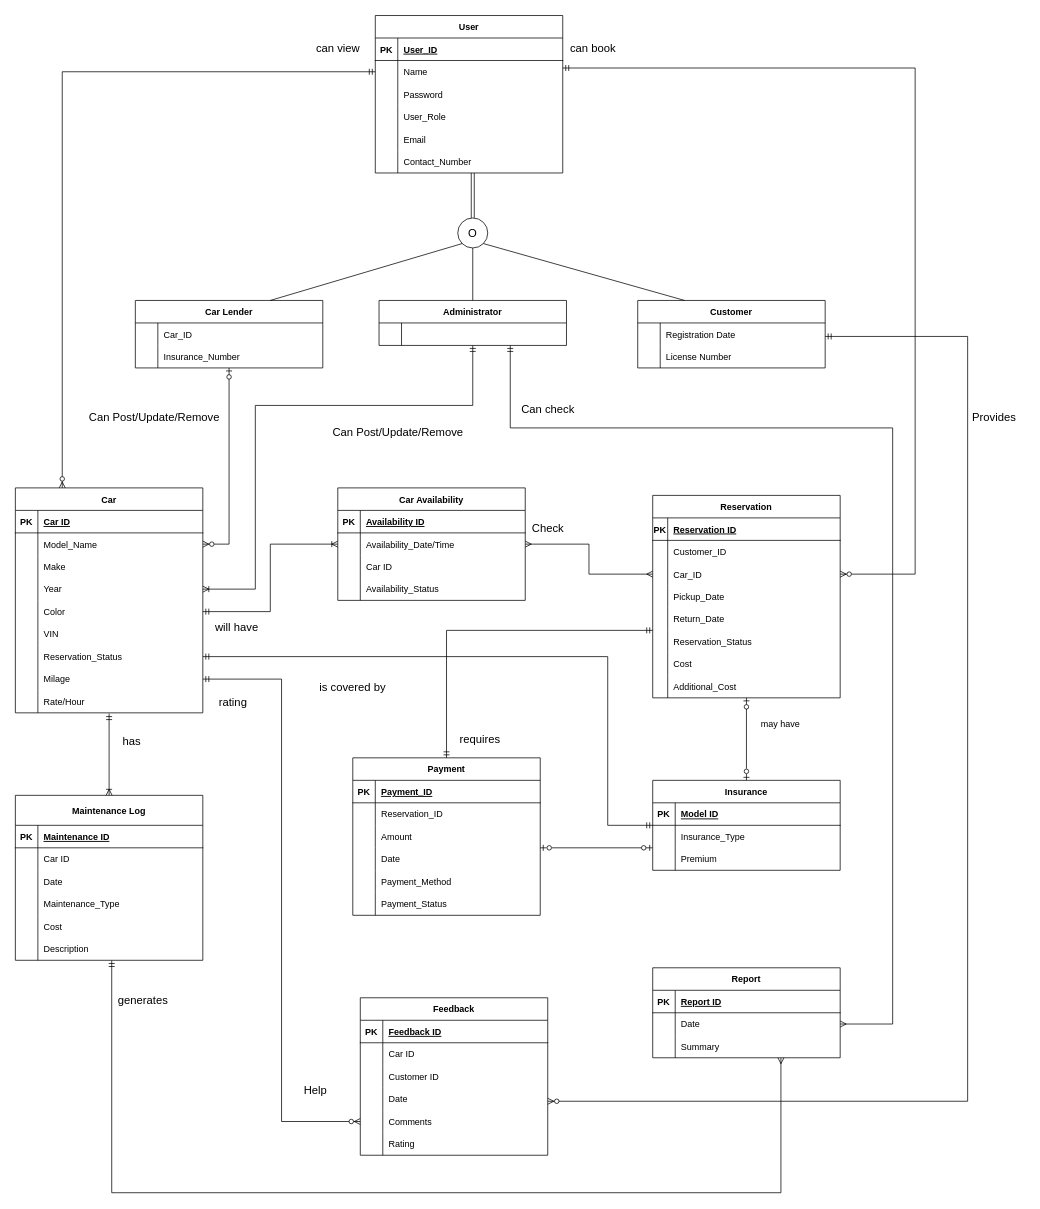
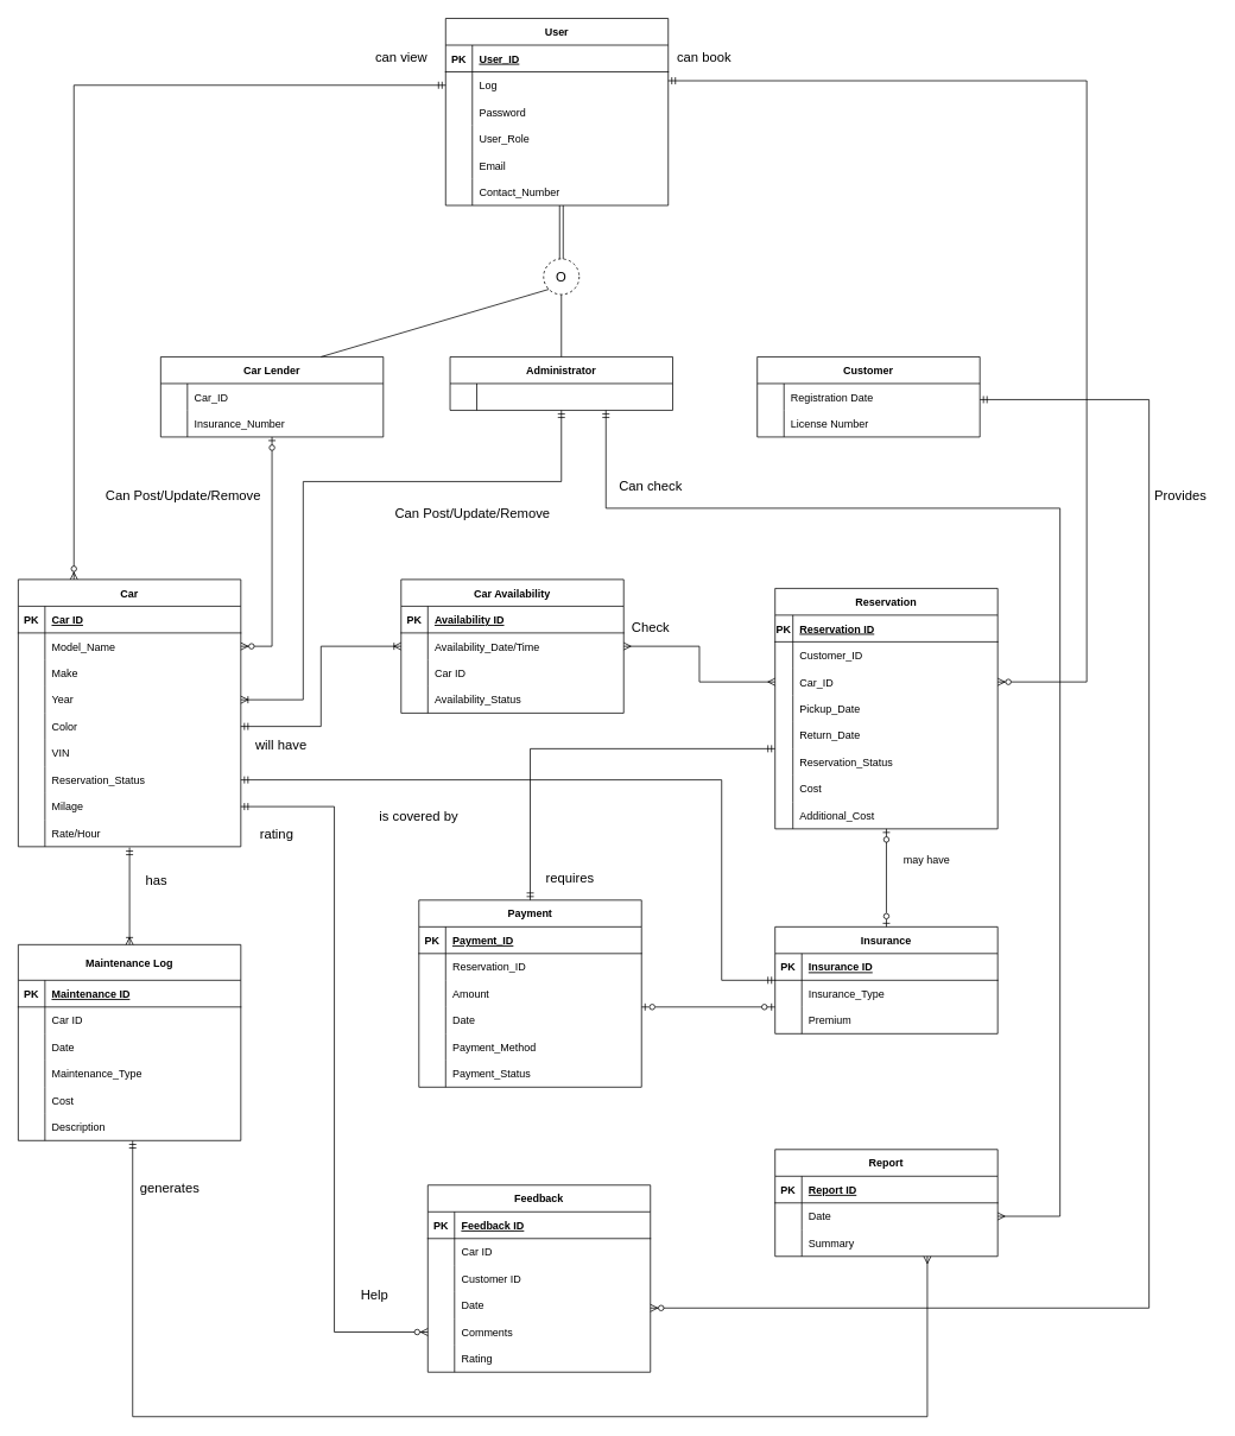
- <mxCell id="114" value="Name" style="shape=partialRectangle;overflow=hidden;connectable=0;fillColor=none;top=0;left=0;bottom=0;right=0;align=left;spacingLeft=6;" parent="112" vertex="1"><mxGeometry x="30" width="220" height="30" as="geometry"><mxRectangle width="220" height="30" as="alternateBounds" /></mxGeometry></mxCell>
+ <mxCell id="114" value="Log" style="shape=partialRectangle;overflow=hidden;connectable=0;fillColor=none;top=0;left=0;bottom=0;right=0;align=left;spacingLeft=6;" parent="112" vertex="1"><mxGeometry x="30" width="220" height="30" as="geometry"><mxRectangle width="220" height="30" as="alternateBounds" /></mxGeometry></mxCell>
- <mxCell id="182" value="&lt;font style=&quot;font-size: 15px;&quot;&gt;O&lt;/font&gt;" style="ellipse;whiteSpace=wrap;html=1;" parent="1" vertex="1"><mxGeometry x="610" y="290" width="40" height="40" as="geometry" /></mxCell>
+ <mxCell id="182" value="&lt;font style=&quot;font-size: 15px;&quot;&gt;O&lt;/font&gt;" style="ellipse;whiteSpace=wrap;html=1;dashed=1;" parent="1" vertex="1"><mxGeometry x="610" y="290" width="40" height="40" as="geometry" /></mxCell>
- <mxCell id="184" value="" style="endArrow=none;html=1;rounded=0;entryX=0.25;entryY=0;entryDx=0;entryDy=0;exitX=1;exitY=1;exitDx=0;exitDy=0;" parent="1" source="182" target="2" edge="1"><mxGeometry width="50" height="50" relative="1" as="geometry"><mxPoint x="700" y="386" as="sourcePoint" /><mxPoint x="956" y="310" as="targetPoint" /></mxGeometry></mxCell>
- <mxCell id="82" value="Model ID" style="shape=partialRectangle;overflow=hidden;connectable=0;fillColor=none;top=0;left=0;bottom=0;right=0;align=left;spacingLeft=6;fontStyle=5;" parent="80" vertex="1"><mxGeometry x="30" width="220" height="30" as="geometry"><mxRectangle width="220" height="30" as="alternateBounds" /></mxGeometry></mxCell>
+ <mxCell id="82" value="Insurance ID" style="shape=partialRectangle;overflow=hidden;connectable=0;fillColor=none;top=0;left=0;bottom=0;right=0;align=left;spacingLeft=6;fontStyle=5;" parent="80" vertex="1"><mxGeometry x="30" width="220" height="30" as="geometry"><mxRectangle width="220" height="30" as="alternateBounds" /></mxGeometry></mxCell>
